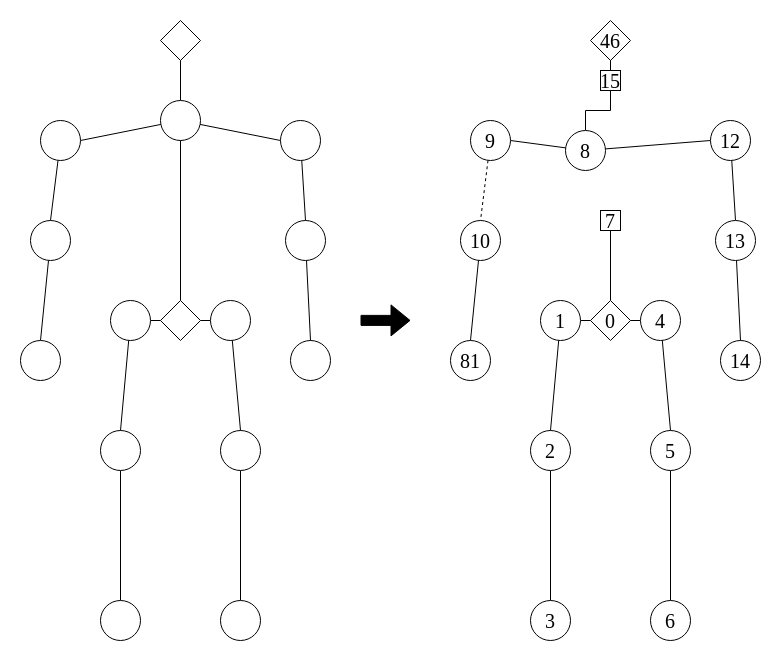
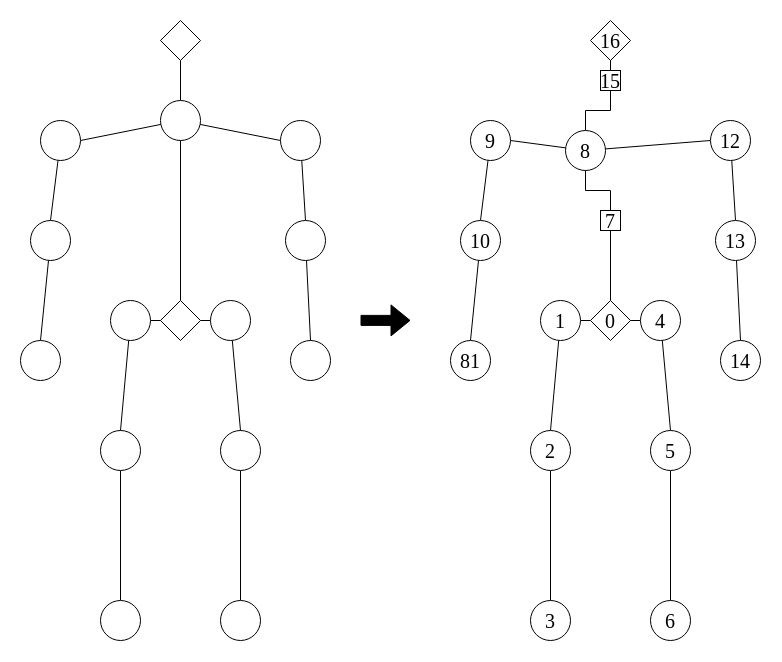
- <mxCell id="33" value="46" style="rhombus;whiteSpace=wrap;html=1;fontFamily=Times New Roman;fontSize=20;" vertex="1" parent="1"><mxGeometry x="590" y="20" width="40" height="40" as="geometry" /></mxCell>
+ <mxCell id="33" value="16" style="rhombus;whiteSpace=wrap;html=1;fontFamily=Times New Roman;fontSize=20;" vertex="1" parent="1"><mxGeometry x="590" y="20" width="40" height="40" as="geometry" /></mxCell>
- <mxCell id="38" style="edgeStyle=none;rounded=0;orthogonalLoop=1;jettySize=auto;html=1;entryX=0.5;entryY=0;entryDx=0;entryDy=0;endArrow=none;endFill=0;strokeColor=#000000;fontFamily=Times New Roman;fontSize=20;dashed=1;" edge="1" parent="1" source="39" target="41"><mxGeometry relative="1" as="geometry" /></mxCell>
+ <mxCell id="38" style="edgeStyle=none;rounded=0;orthogonalLoop=1;jettySize=auto;html=1;entryX=0.5;entryY=0;entryDx=0;entryDy=0;endArrow=none;endFill=0;strokeColor=#000000;fontFamily=Times New Roman;fontSize=20;" edge="1" parent="1" source="39" target="41"><mxGeometry relative="1" as="geometry" /></mxCell>
+ <mxCell id="62" style="edgeStyle=orthogonalEdgeStyle;rounded=0;orthogonalLoop=1;jettySize=auto;html=1;entryX=0.5;entryY=1;entryDx=0;entryDy=0;endArrow=none;endFill=0;fontFamily=Times New Roman;fontSize=20;" edge="1" parent="1" source="63" target="37"><mxGeometry relative="1" as="geometry" /></mxCell>
